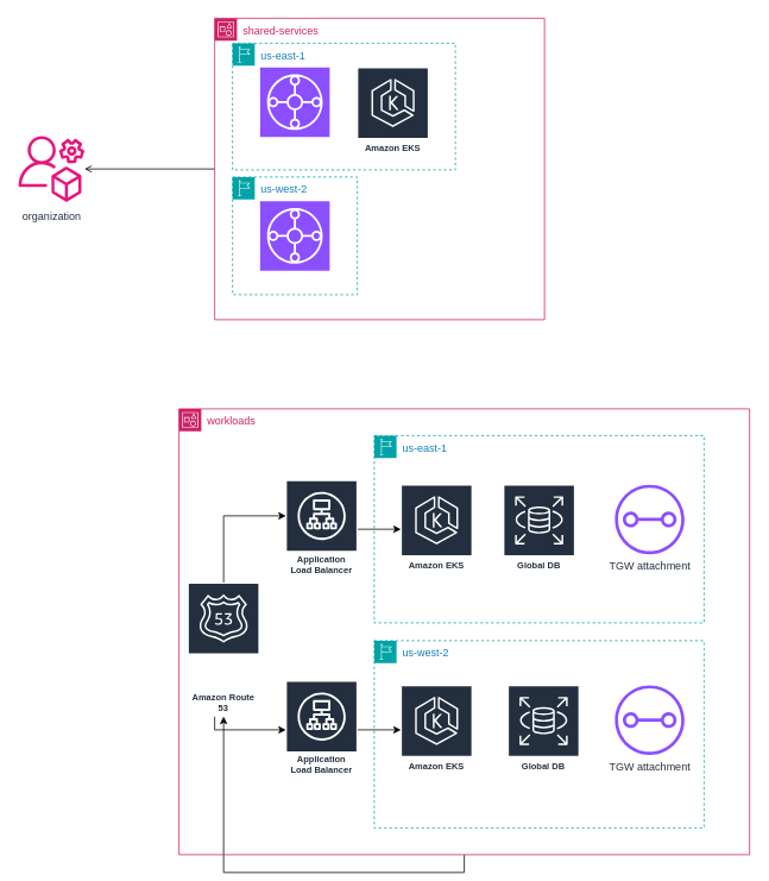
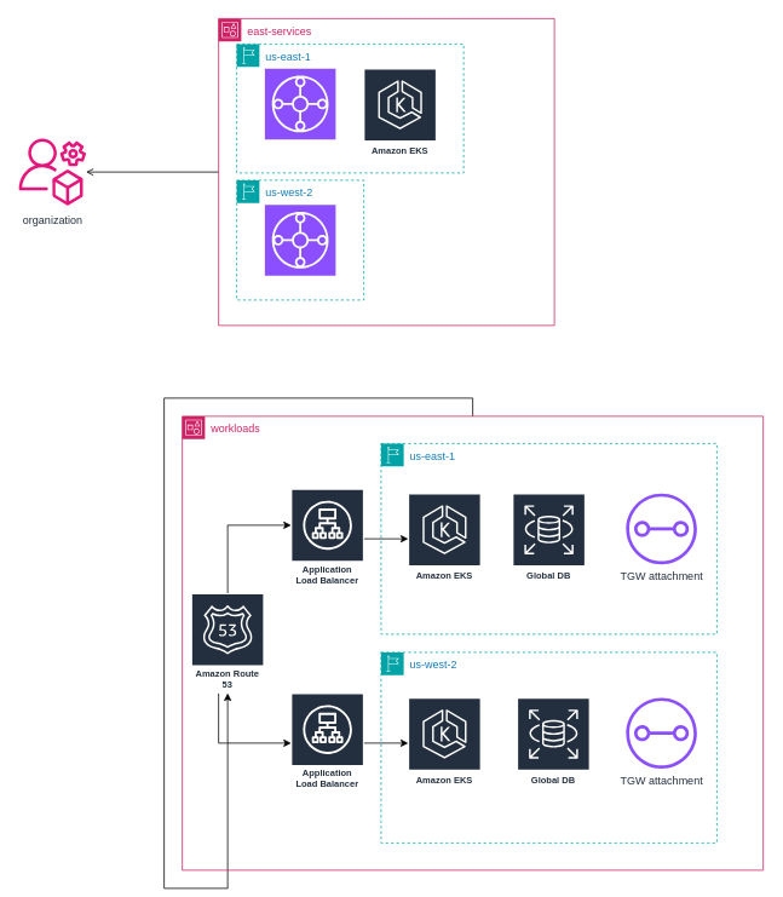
- <mxCell id="4" value="shared-services" style="points=[[0,0],[0.25,0],[0.5,0],[0.75,0],[1,0],[1,0.25],[1,0.5],[1,0.75],[1,1],[0.75,1],[0.5,1],[0.25,1],[0,1],[0,0.75],[0,0.5],[0,0.25]];outlineConnect=0;gradientColor=none;html=1;whiteSpace=wrap;fontSize=12;fontStyle=0;container=1;pointerEvents=0;collapsible=0;recursiveResize=0;shape=mxgraph.aws4.group;grIcon=mxgraph.aws4.group_account;strokeColor=#CD2264;fillColor=none;verticalAlign=top;align=left;spacingLeft=30;fontColor=#CD2264;dashed=0;" vertex="1" parent="1"><mxGeometry x="240" y="20" width="370" height="338" as="geometry" /></mxCell>
+ <mxCell id="4" value="east-services" style="points=[[0,0],[0.25,0],[0.5,0],[0.75,0],[1,0],[1,0.25],[1,0.5],[1,0.75],[1,1],[0.75,1],[0.5,1],[0.25,1],[0,1],[0,0.75],[0,0.5],[0,0.25]];outlineConnect=0;gradientColor=none;html=1;whiteSpace=wrap;fontSize=12;fontStyle=0;container=1;pointerEvents=0;collapsible=0;recursiveResize=0;shape=mxgraph.aws4.group;grIcon=mxgraph.aws4.group_account;strokeColor=#CD2264;fillColor=none;verticalAlign=top;align=left;spacingLeft=30;fontColor=#CD2264;dashed=0;" vertex="1" parent="1"><mxGeometry x="240" y="20" width="370" height="338" as="geometry" /></mxCell>
- <mxCell id="26" value="Amazon Route 53" style="sketch=0;outlineConnect=0;fontColor=#232F3E;gradientColor=none;strokeColor=#ffffff;fillColor=#232F3E;dashed=0;verticalLabelPosition=middle;verticalAlign=bottom;align=center;html=1;whiteSpace=wrap;fontSize=10;fontStyle=1;spacing=3;shape=mxgraph.aws4.productIcon;prIcon=mxgraph.aws4.route_53;" vertex="1" parent="11"><mxGeometry x="10" y="195" width="80" height="150" as="geometry" /></mxCell>
+ <mxCell id="26" value="Amazon Route 53" style="sketch=0;outlineConnect=0;fontColor=#232F3E;gradientColor=none;strokeColor=#ffffff;fillColor=#232F3E;dashed=0;verticalLabelPosition=middle;verticalAlign=bottom;align=center;html=1;whiteSpace=wrap;fontSize=10;fontStyle=1;spacing=3;shape=mxgraph.aws4.productIcon;prIcon=mxgraph.aws4.route_53;" vertex="1" parent="11"><mxGeometry x="10" y="195" width="80" height="110" as="geometry" /></mxCell>
